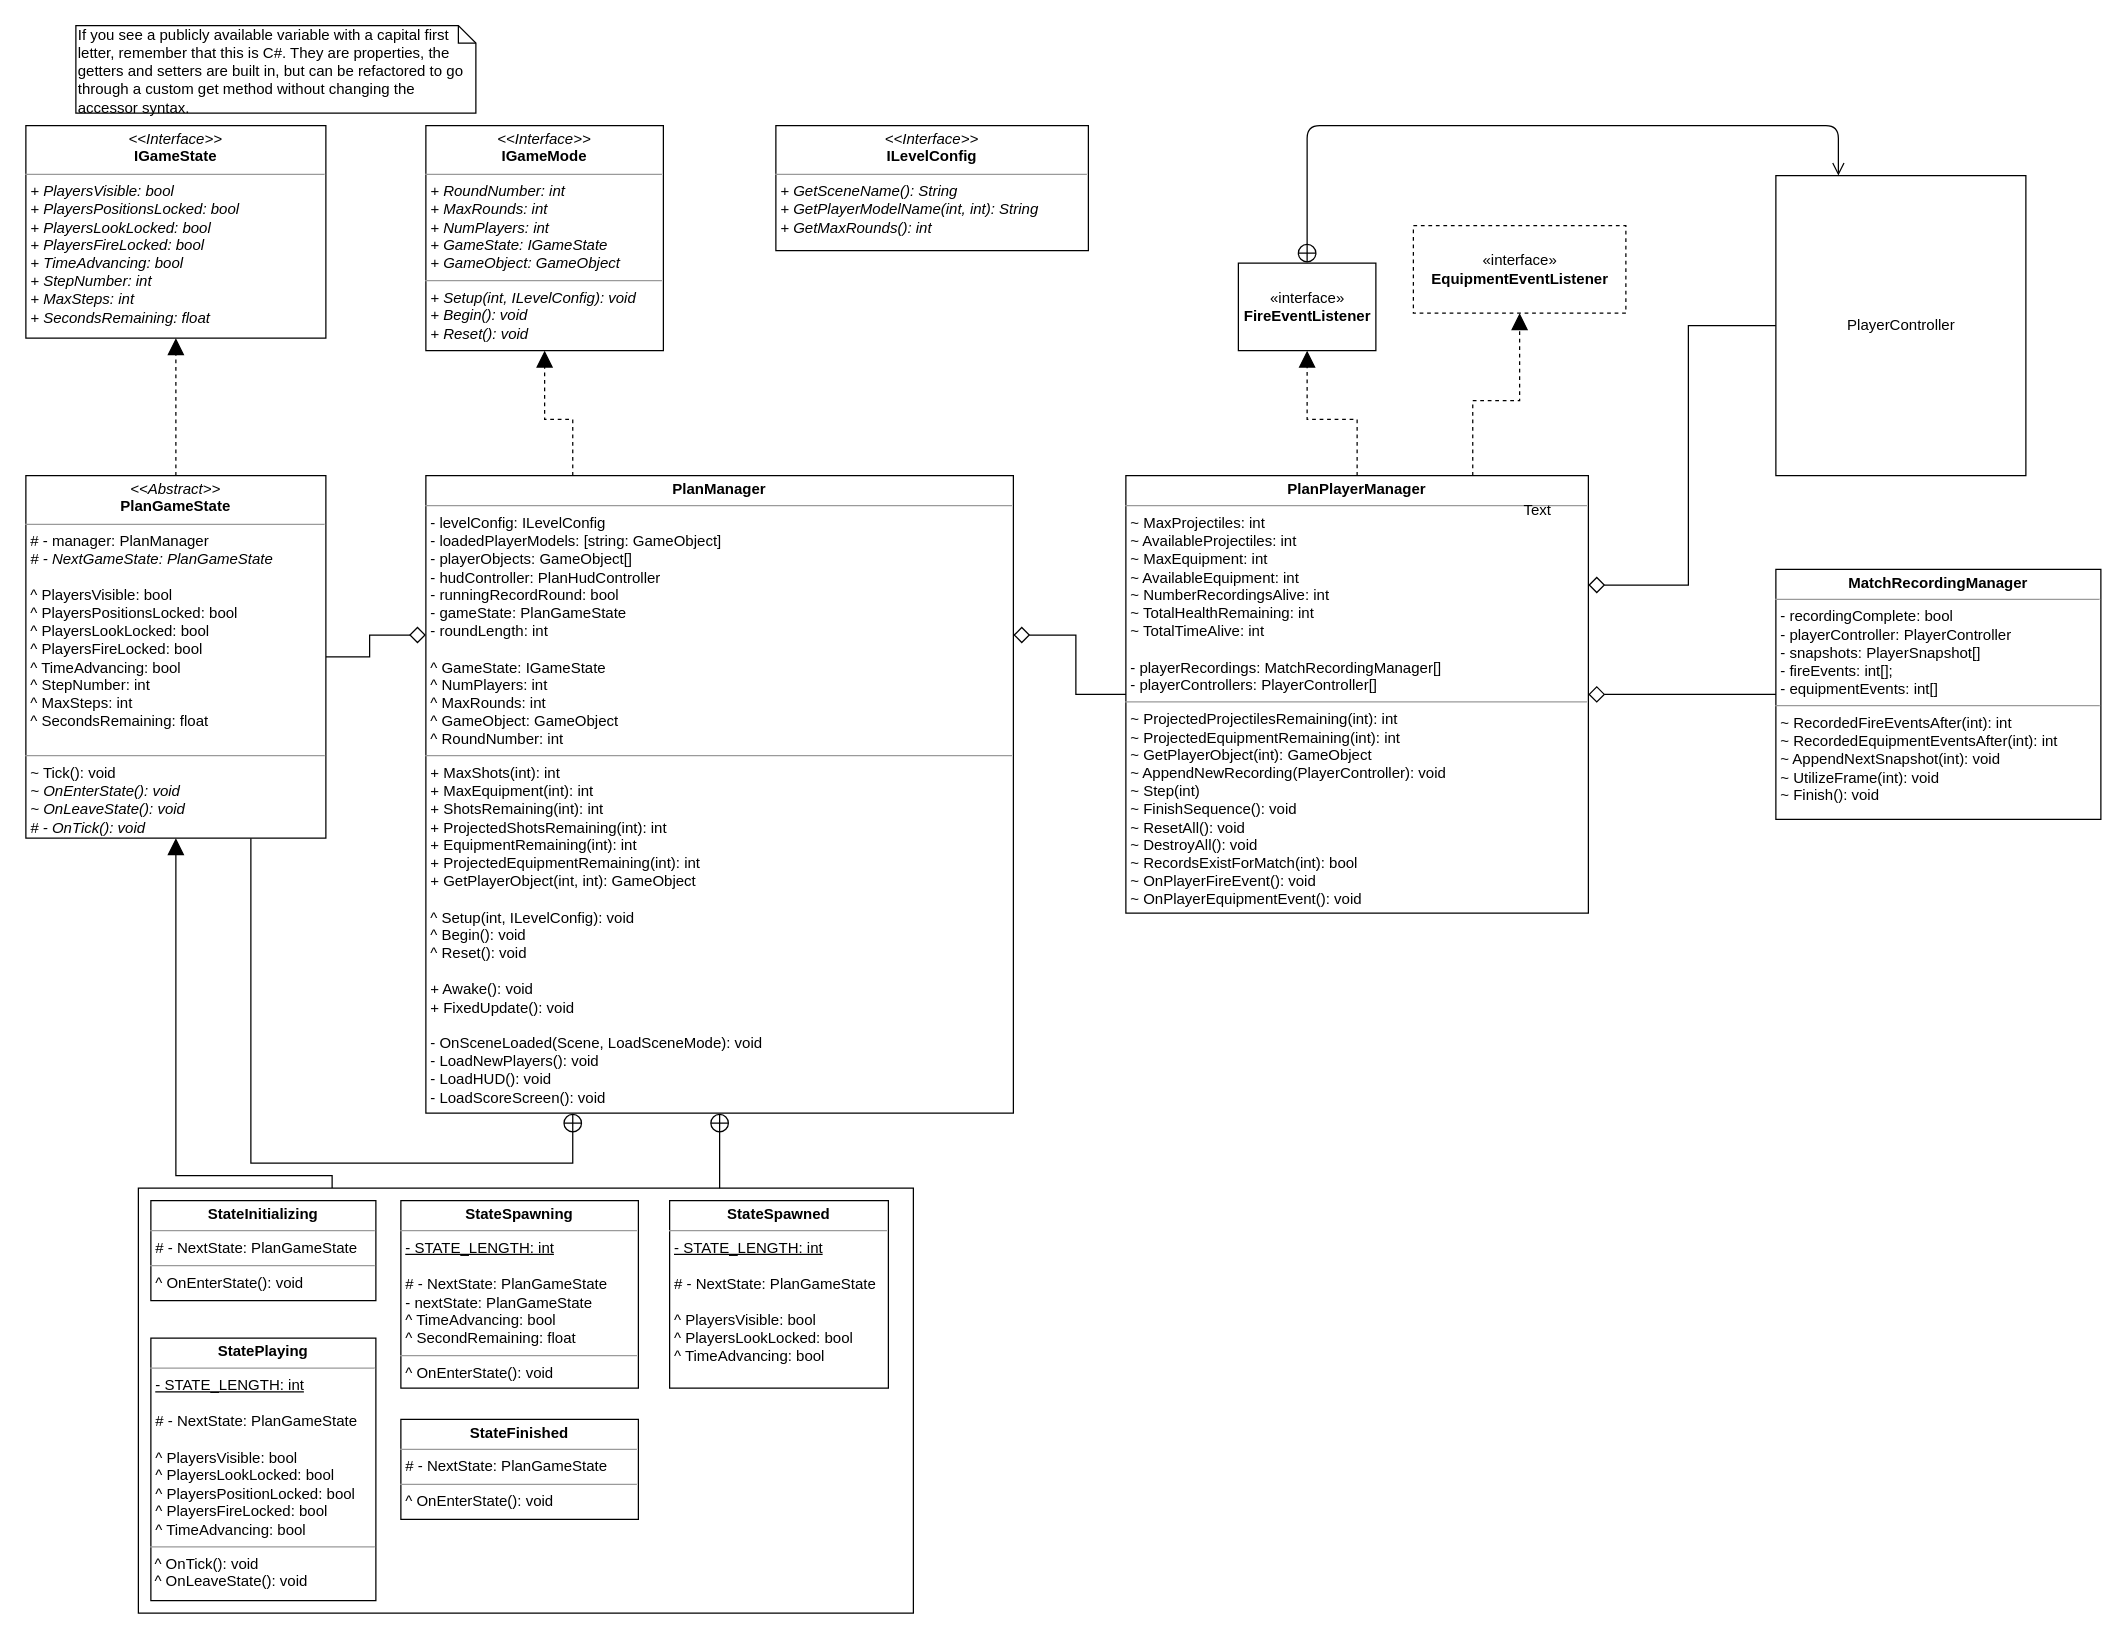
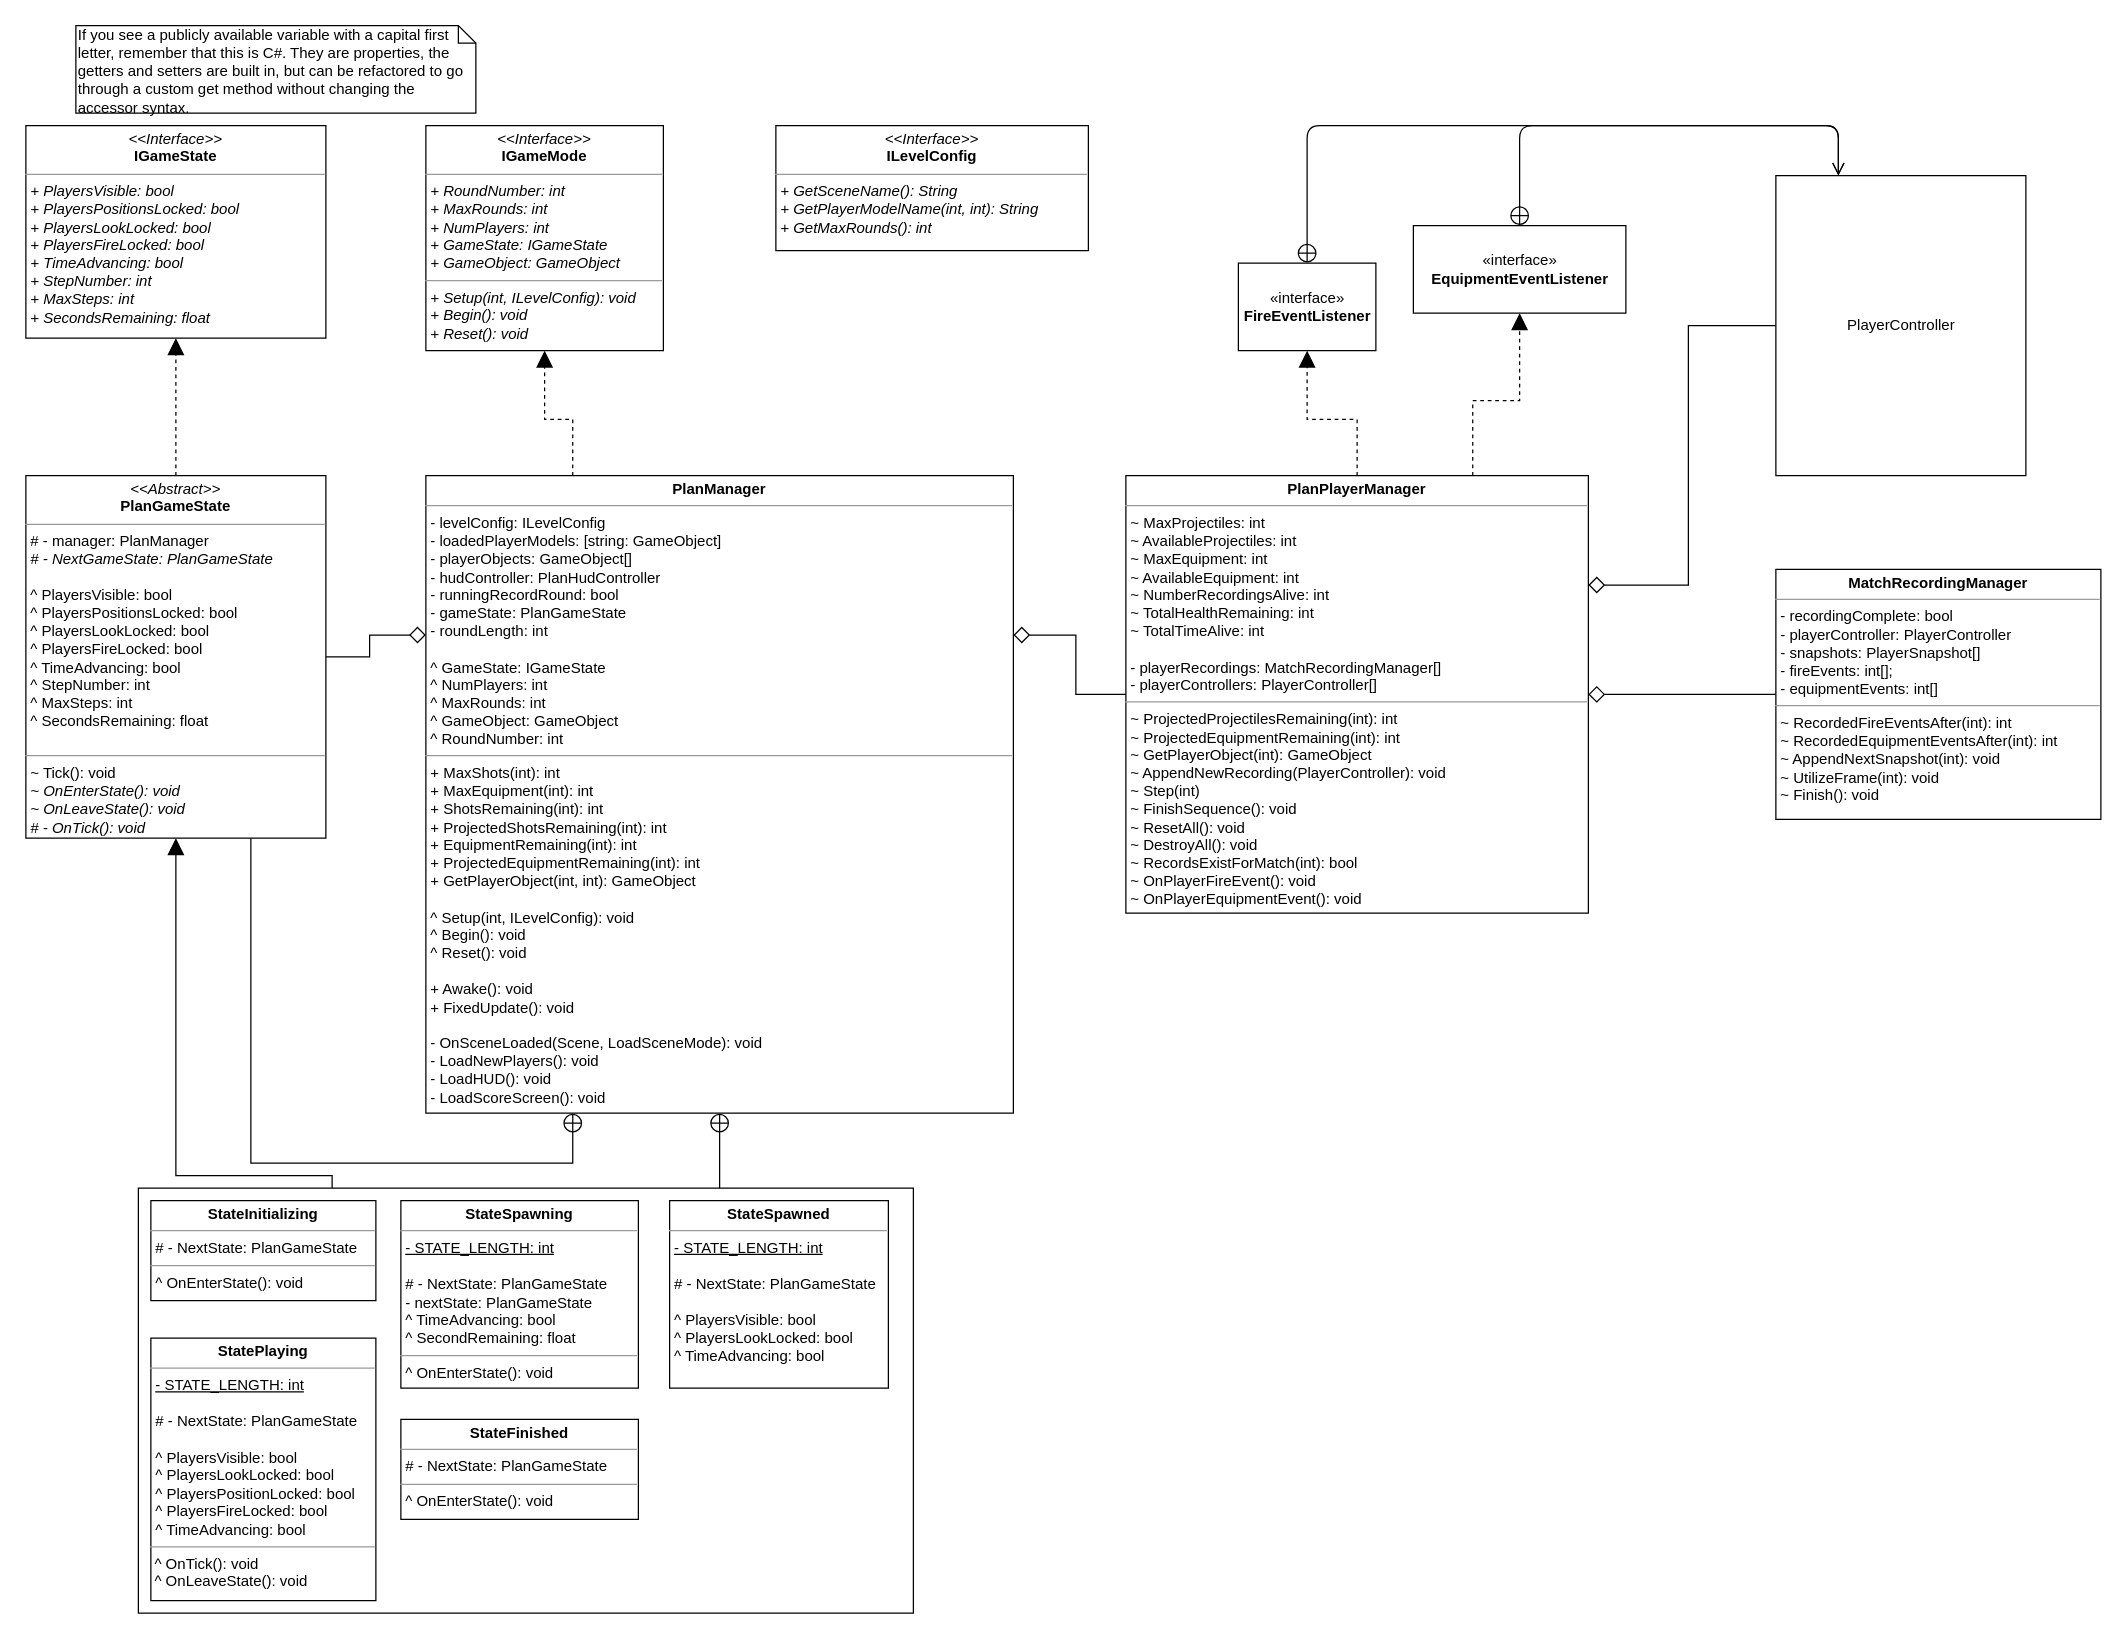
+ <mxCell id="17" value="" style="endArrow=open;startArrow=circlePlus;endFill=0;startFill=0;endSize=8;html=1;strokeWidth=1;exitX=0.5;exitY=0;exitDx=0;exitDy=0;entryX=0.25;entryY=0;entryDx=0;entryDy=0;" edge="1" parent="1" source="16" target="14"><mxGeometry width="160" relative="1" as="geometry"><mxPoint x="1160" y="110" as="sourcePoint" /><mxPoint x="1320" y="110" as="targetPoint" /><Array as="points"><mxPoint x="1215" y="100" /><mxPoint x="1470" y="100" /></Array></mxGeometry></mxCell>
- <mxCell id="16" value="«interface»&lt;br&gt;&lt;b&gt;EquipmentEventListener&lt;/b&gt;" style="html=1;dashed=1;" vertex="1" parent="1"><mxGeometry x="1130" y="180" width="170" height="70" as="geometry" /></mxCell>
+ <mxCell id="16" value="«interface»&lt;br&gt;&lt;b&gt;EquipmentEventListener&lt;/b&gt;" style="html=1;" vertex="1" parent="1"><mxGeometry x="1130" y="180" width="170" height="70" as="geometry" /></mxCell>
- <mxCell id="27" value="Text" style="text;html=1;align=center;verticalAlign=middle;resizable=0;points=[];autosize=1;" vertex="1" parent="1"><mxGeometry x="1209" y="398" width="40" height="20" as="geometry" /></mxCell>
